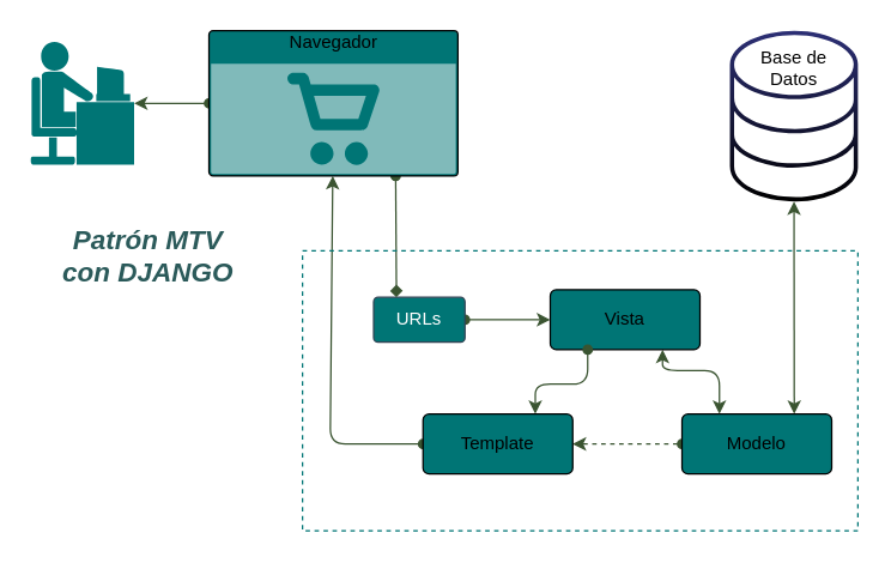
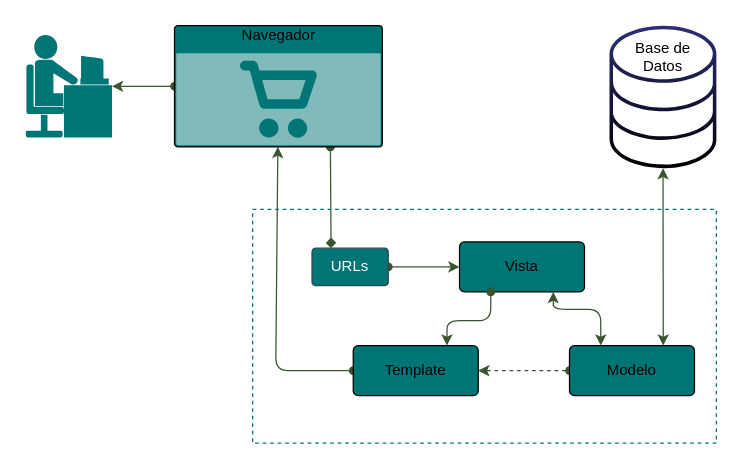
- <mxCell id="19" value="&lt;h2&gt;Patrón MTV&lt;br&gt;con DJANGO&lt;/h2&gt;" style="text;whiteSpace=wrap;html=1;fontColor=#2b5a5a;labelBackgroundColor=none;labelBorderColor=none;fontStyle=3;align=center;" vertex="1" parent="1"><mxGeometry x="24" y="128" width="148.5" height="89.5" as="geometry" /></mxCell>
